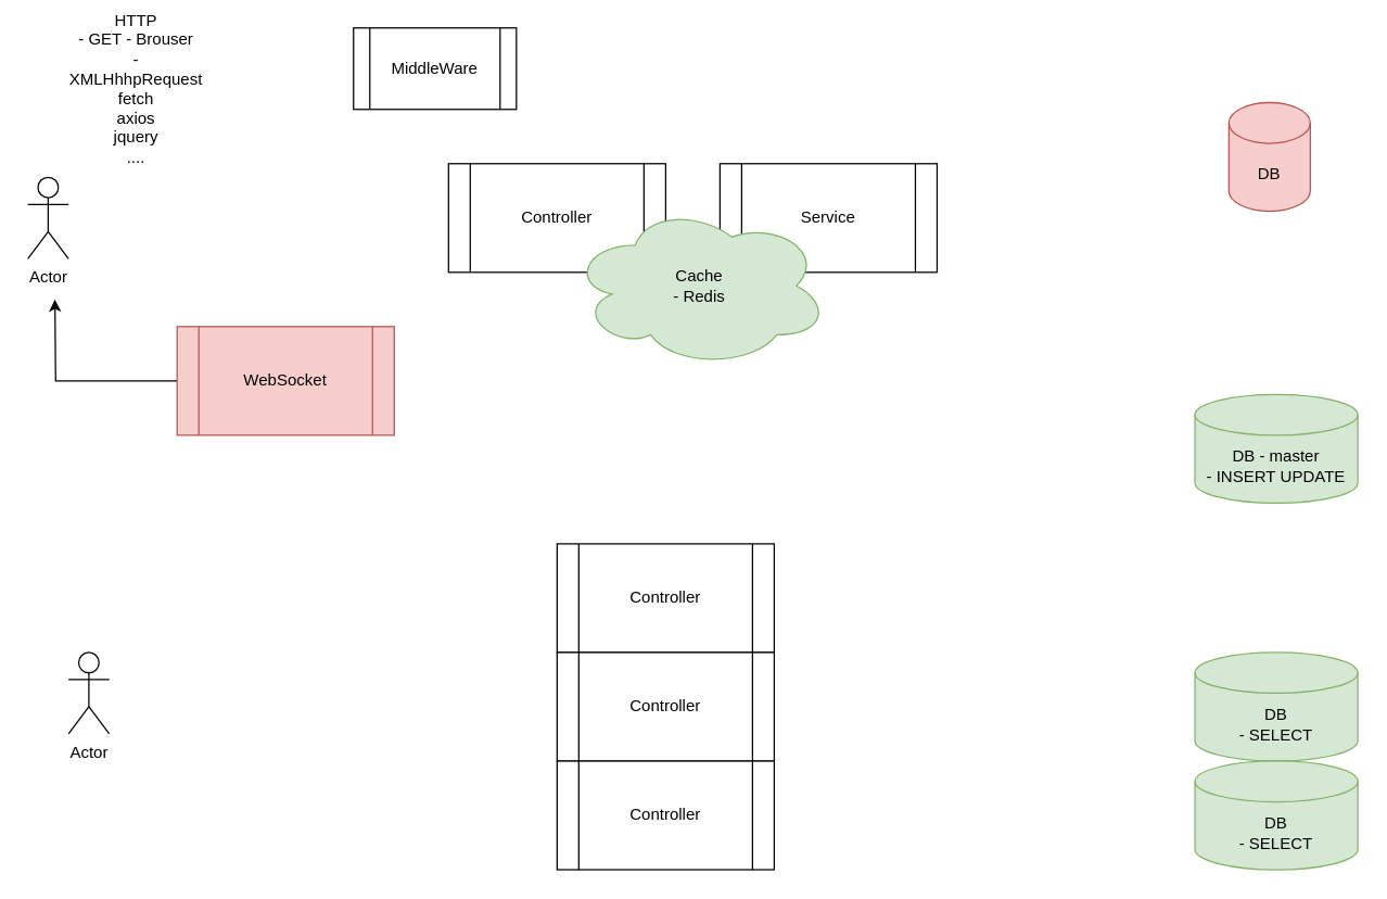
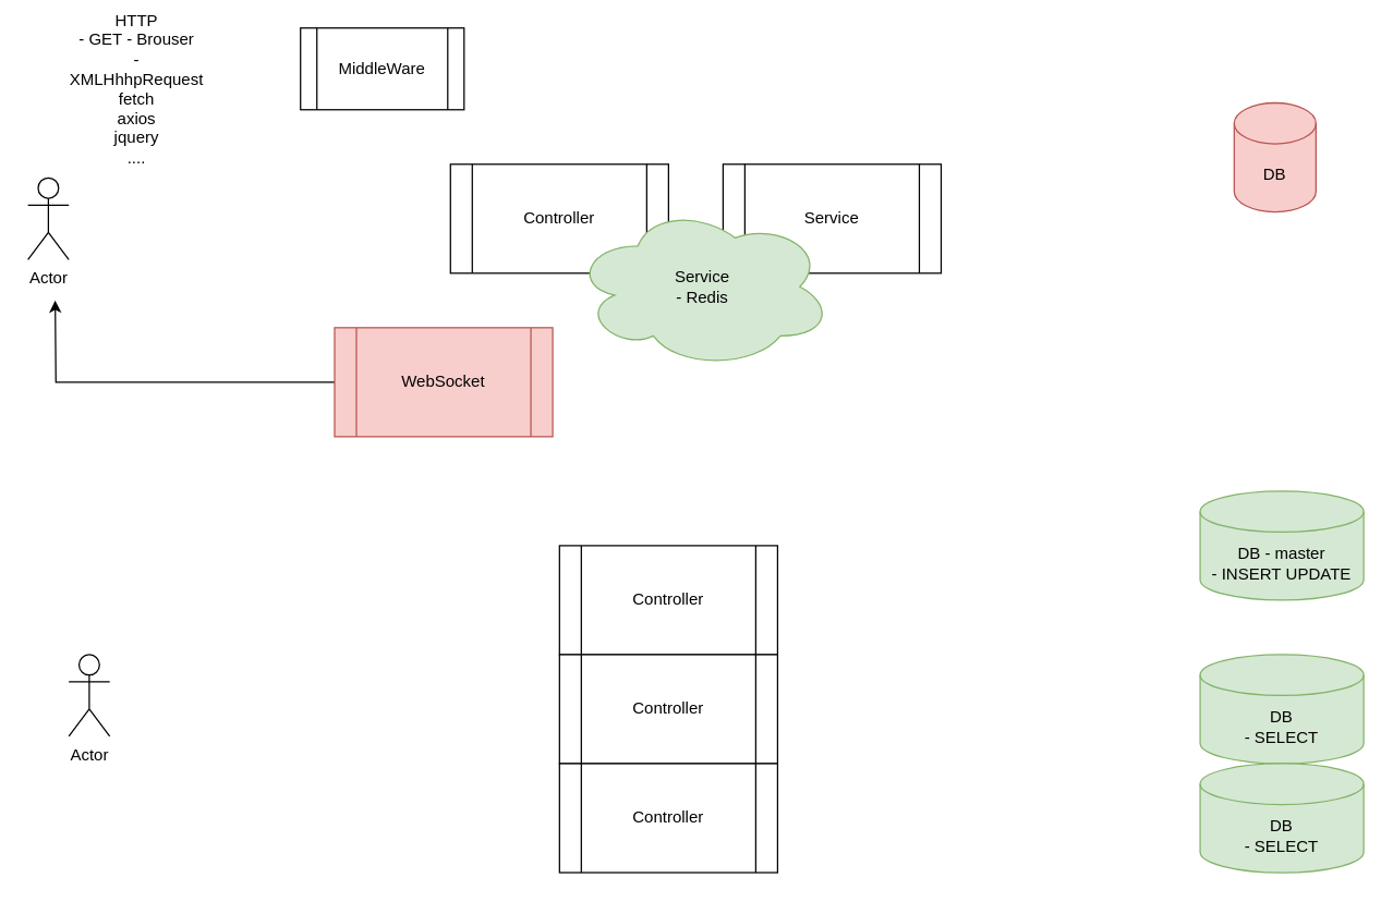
- <mxCell id="4" value="MiddleWare" style="shape=process;whiteSpace=wrap;html=1;backgroundOutline=1;" vertex="1" parent="1"><mxGeometry x="260" y="20" width="120" height="60" as="geometry" /></mxCell>
+ <mxCell id="4" value="MiddleWare" style="shape=process;whiteSpace=wrap;html=1;backgroundOutline=1;" vertex="1" parent="1"><mxGeometry x="220" y="20" width="120" height="60" as="geometry" /></mxCell>
- <mxCell id="10" value="Cache&lt;br&gt;- Redis" style="ellipse;shape=cloud;whiteSpace=wrap;html=1;fillColor=#d5e8d4;strokeColor=#82b366;" vertex="1" parent="1"><mxGeometry x="420" y="150" width="190" height="120" as="geometry" /></mxCell>
+ <mxCell id="10" value="Service&lt;br&gt;- Redis" style="ellipse;shape=cloud;whiteSpace=wrap;html=1;fillColor=#d5e8d4;strokeColor=#82b366;" vertex="1" parent="1"><mxGeometry x="420" y="150" width="190" height="120" as="geometry" /></mxCell>
- <mxCell id="9" value="WebSocket" style="shape=process;whiteSpace=wrap;html=1;backgroundOutline=1;fillColor=#f8cecc;strokeColor=#b85450;" vertex="1" parent="1"><mxGeometry x="130" y="240" width="160" height="80" as="geometry" /></mxCell>
+ <mxCell id="9" value="WebSocket" style="shape=process;whiteSpace=wrap;html=1;backgroundOutline=1;fillColor=#f8cecc;strokeColor=#b85450;" vertex="1" parent="1"><mxGeometry x="245" y="240" width="160" height="80" as="geometry" /></mxCell>
- <mxCell id="15" value="DB - master&lt;br&gt;- INSERT&amp;nbsp;UPDATE" style="shape=cylinder3;whiteSpace=wrap;html=1;boundedLbl=1;backgroundOutline=1;size=15;fillColor=#d5e8d4;strokeColor=#82b366;" vertex="1" parent="1"><mxGeometry x="880" y="290" width="120" height="80" as="geometry" /></mxCell>
+ <mxCell id="15" value="DB - master&lt;br&gt;- INSERT&amp;nbsp;UPDATE" style="shape=cylinder3;whiteSpace=wrap;html=1;boundedLbl=1;backgroundOutline=1;size=15;fillColor=#d5e8d4;strokeColor=#82b366;" vertex="1" parent="1"><mxGeometry x="880" y="360" width="120" height="80" as="geometry" /></mxCell>
